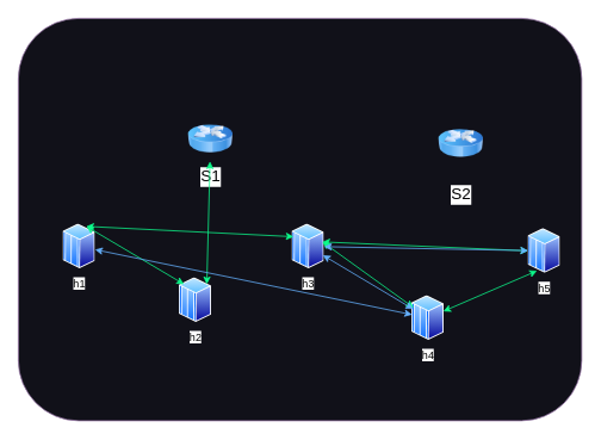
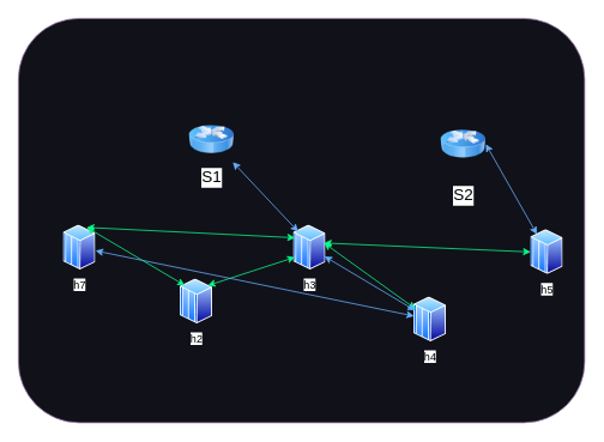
- <mxCell id="12" value="" style="endArrow=classic;startArrow=classic;html=1;rounded=0;exitX=1;exitY=0;exitDx=0;exitDy=0;fontColor=#0DFA8B;strokeColor=#0DFA8B;" edge="1" parent="1" source="6" target="3"><mxGeometry width="50" height="50" relative="1" as="geometry"><mxPoint x="270" y="360" as="sourcePoint" /><mxPoint x="320" y="310" as="targetPoint" /></mxGeometry></mxCell>
+ <mxCell id="12" value="" style="endArrow=classic;startArrow=classic;html=1;rounded=0;exitX=1;exitY=0;exitDx=0;exitDy=0;entryX=0;entryY=0.75;entryDx=0;entryDy=0;fontColor=#0DFA8B;strokeColor=#0DFA8B;" edge="1" parent="1" source="6" target="7"><mxGeometry width="50" height="50" relative="1" as="geometry"><mxPoint x="270" y="360" as="sourcePoint" /><mxPoint x="320" y="310" as="targetPoint" /></mxGeometry></mxCell>
+ <mxCell id="17" value="" style="endArrow=classic;startArrow=classic;html=1;rounded=0;entryX=0;entryY=0;entryDx=0;entryDy=0;strokeColor=#66B2FF;" edge="1" parent="1" source="3" target="7"><mxGeometry width="50" height="50" relative="1" as="geometry"><mxPoint x="310" y="320" as="sourcePoint" /><mxPoint x="360" y="270" as="targetPoint" /></mxGeometry></mxCell>
- <mxCell id="19" value="" style="endArrow=classic;startArrow=classic;html=1;rounded=0;strokeColor=#66B2FF;" edge="1" parent="1" source="9" target="7"><mxGeometry width="50" height="50" relative="1" as="geometry"><mxPoint x="610" y="240" as="sourcePoint" /><mxPoint x="660" y="190" as="targetPoint" /></mxGeometry></mxCell>
+ <mxCell id="19" value="" style="endArrow=classic;startArrow=classic;html=1;rounded=0;entryX=1;entryY=0.5;entryDx=0;entryDy=0;strokeColor=#66B2FF;" edge="1" parent="1" source="9" target="4"><mxGeometry width="50" height="50" relative="1" as="geometry"><mxPoint x="610" y="240" as="sourcePoint" /><mxPoint x="660" y="190" as="targetPoint" /></mxGeometry></mxCell>
- <mxCell id="5" value="h1" style="image;aspect=fixed;perimeter=ellipsePerimeter;html=1;align=center;shadow=0;dashed=0;spacingTop=3;image=img/lib/active_directory/mainframe_host.svg;" vertex="1" parent="1"><mxGeometry x="70" y="250" width="36" height="50" as="geometry" /></mxCell>
+ <mxCell id="5" value="h7" style="image;aspect=fixed;perimeter=ellipsePerimeter;html=1;align=center;shadow=0;dashed=0;spacingTop=3;image=img/lib/active_directory/mainframe_host.svg;" vertex="1" parent="1"><mxGeometry x="70" y="250" width="36" height="50" as="geometry" /></mxCell>
- <mxCell id="15" value="" style="endArrow=classic;startArrow=classic;html=1;rounded=0;entryX=0.25;entryY=1;entryDx=0;entryDy=0;strokeColor=#0DFA8B;" edge="1" parent="1" source="8" target="9"><mxGeometry width="50" height="50" relative="1" as="geometry"><mxPoint x="310" y="320" as="sourcePoint" /><mxPoint x="360" y="270" as="targetPoint" /><Array as="points" /></mxGeometry></mxCell>
